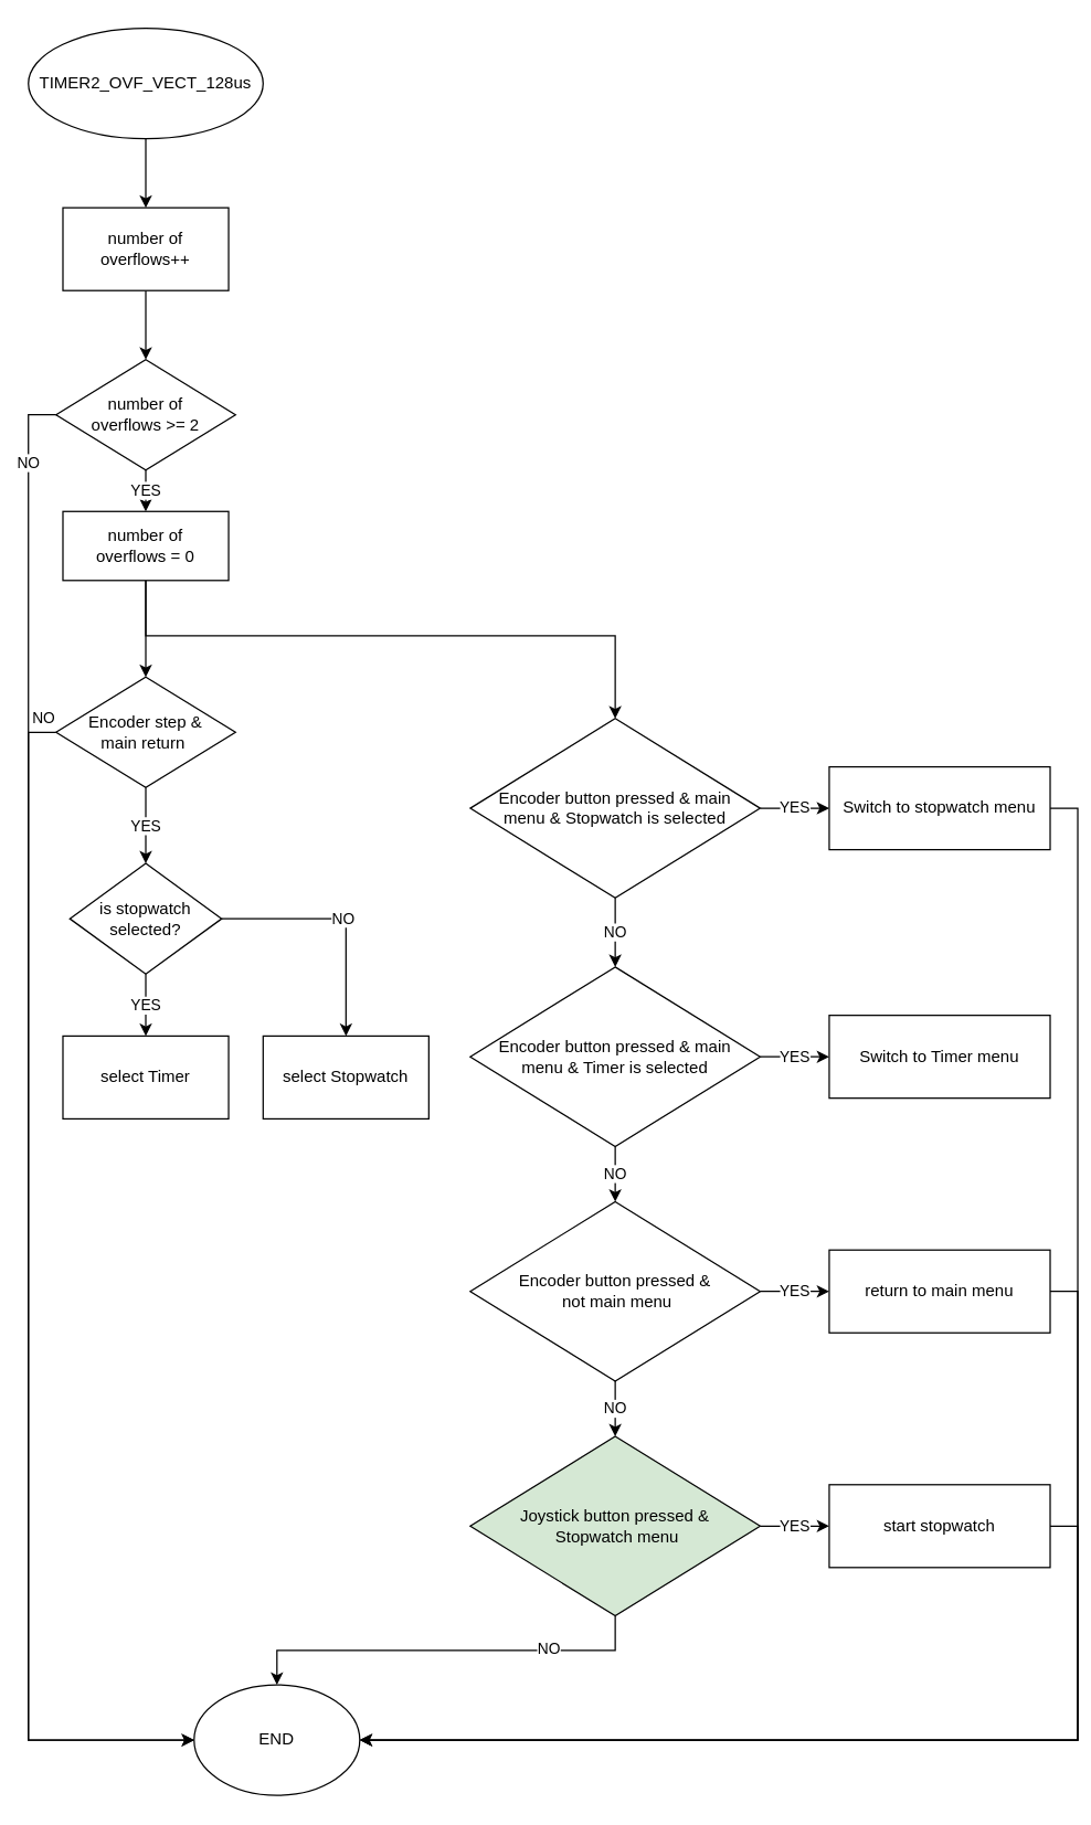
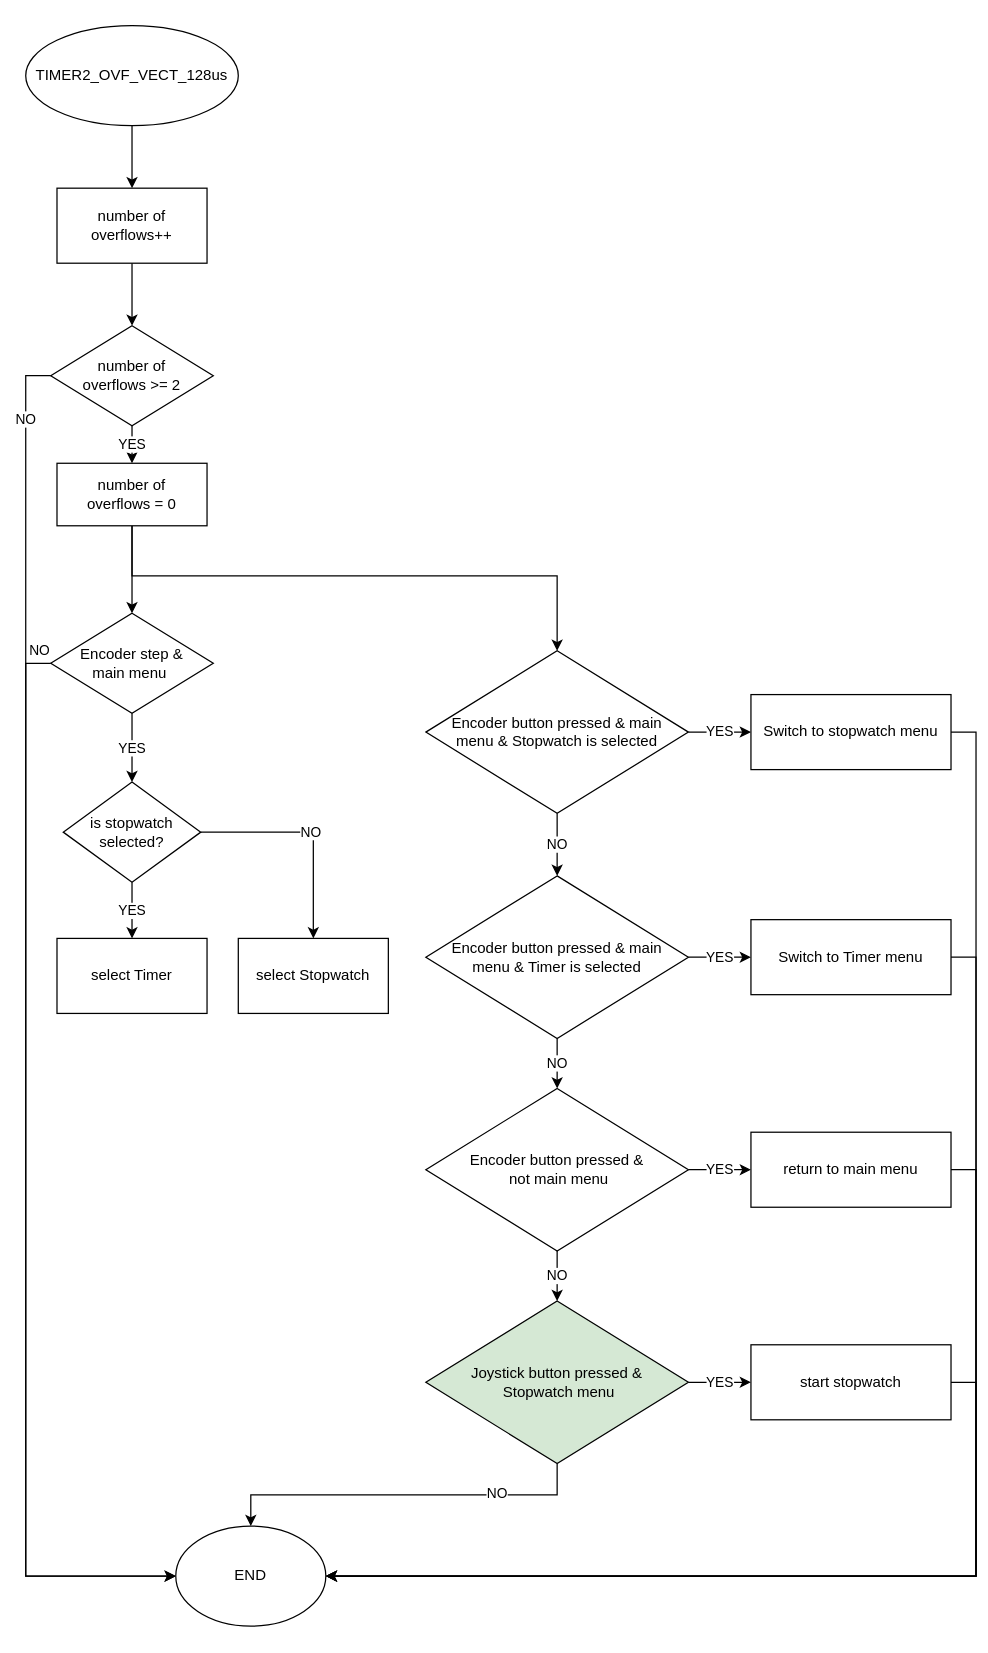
- <mxCell id="11" value="Encoder step &amp;amp;&lt;br&gt;main return&amp;nbsp;" style="rhombus;whiteSpace=wrap;html=1;" vertex="1" parent="1"><mxGeometry x="40" y="490" width="130" height="80" as="geometry" /></mxCell>
+ <mxCell id="11" value="Encoder step &amp;amp;&lt;br&gt;main menu&amp;nbsp;" style="rhombus;whiteSpace=wrap;html=1;" vertex="1" parent="1"><mxGeometry x="40" y="490" width="130" height="80" as="geometry" /></mxCell>
+ <mxCell id="25" style="edgeStyle=orthogonalEdgeStyle;rounded=0;orthogonalLoop=1;jettySize=auto;html=1;exitX=1;exitY=0.5;exitDx=0;exitDy=0;entryX=1;entryY=0.5;entryDx=0;entryDy=0;" edge="1" parent="1" source="26" target="38"><mxGeometry relative="1" as="geometry" /></mxCell>
